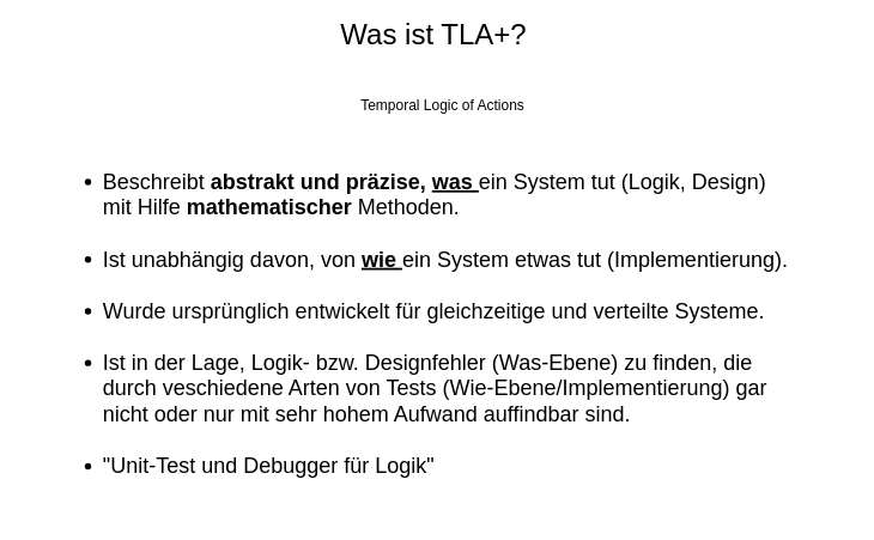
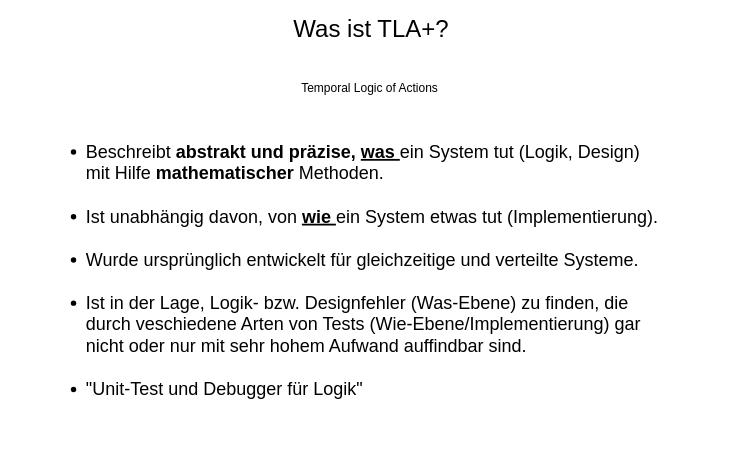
- <mxCell id="2" value="Was ist TLA+?" style="text;html=1;align=center;verticalAlign=middle;whiteSpace=wrap;rounded=0;fontSize=40;" parent="1" vertex="1"><mxGeometry y="20" width="1167" height="54" as="geometry" x="20" /></mxCell>
+ <mxCell id="2" value="Was ist TLA+?" style="text;html=1;align=center;verticalAlign=middle;whiteSpace=wrap;rounded=0;fontSize=40;" parent="1" vertex="1"><mxGeometry x="35" y="20" width="1167" height="54" as="geometry" /></mxCell>
